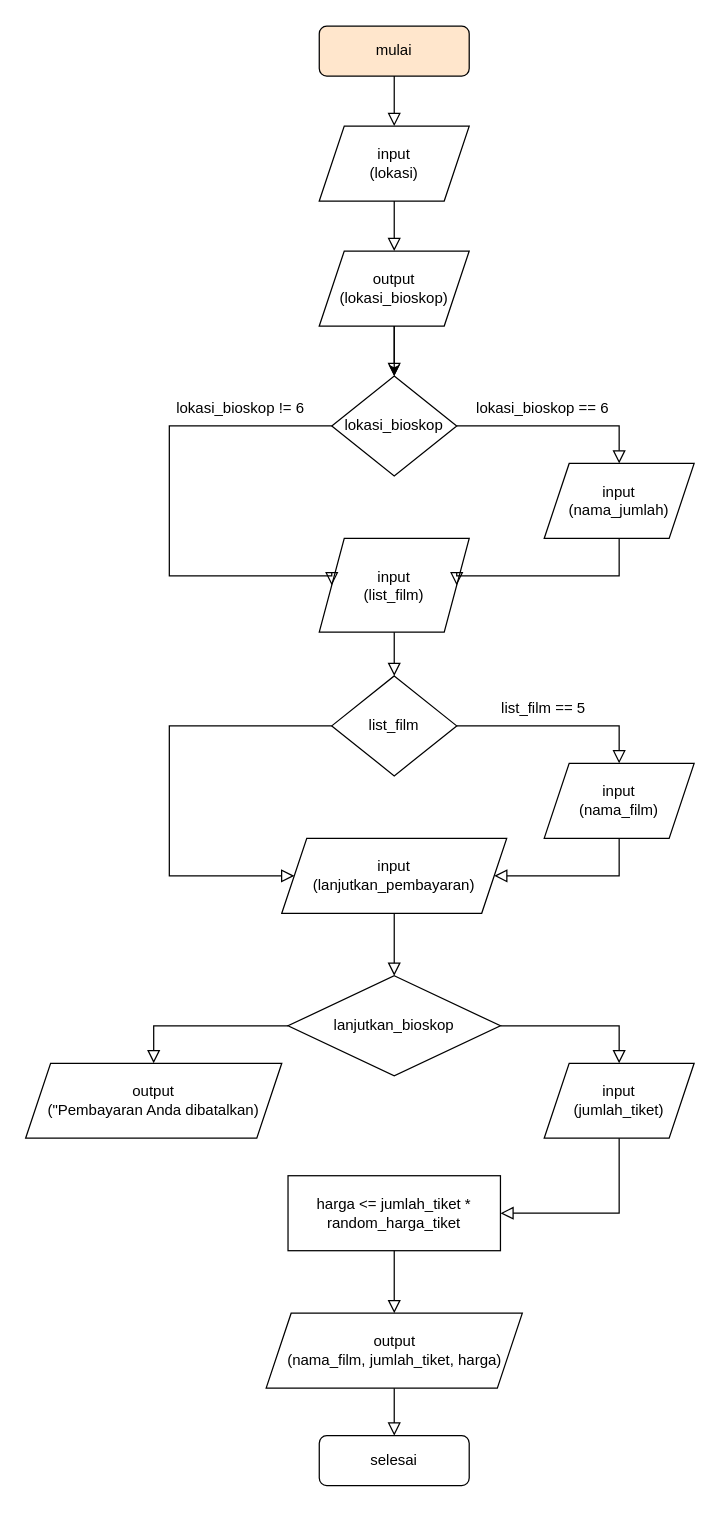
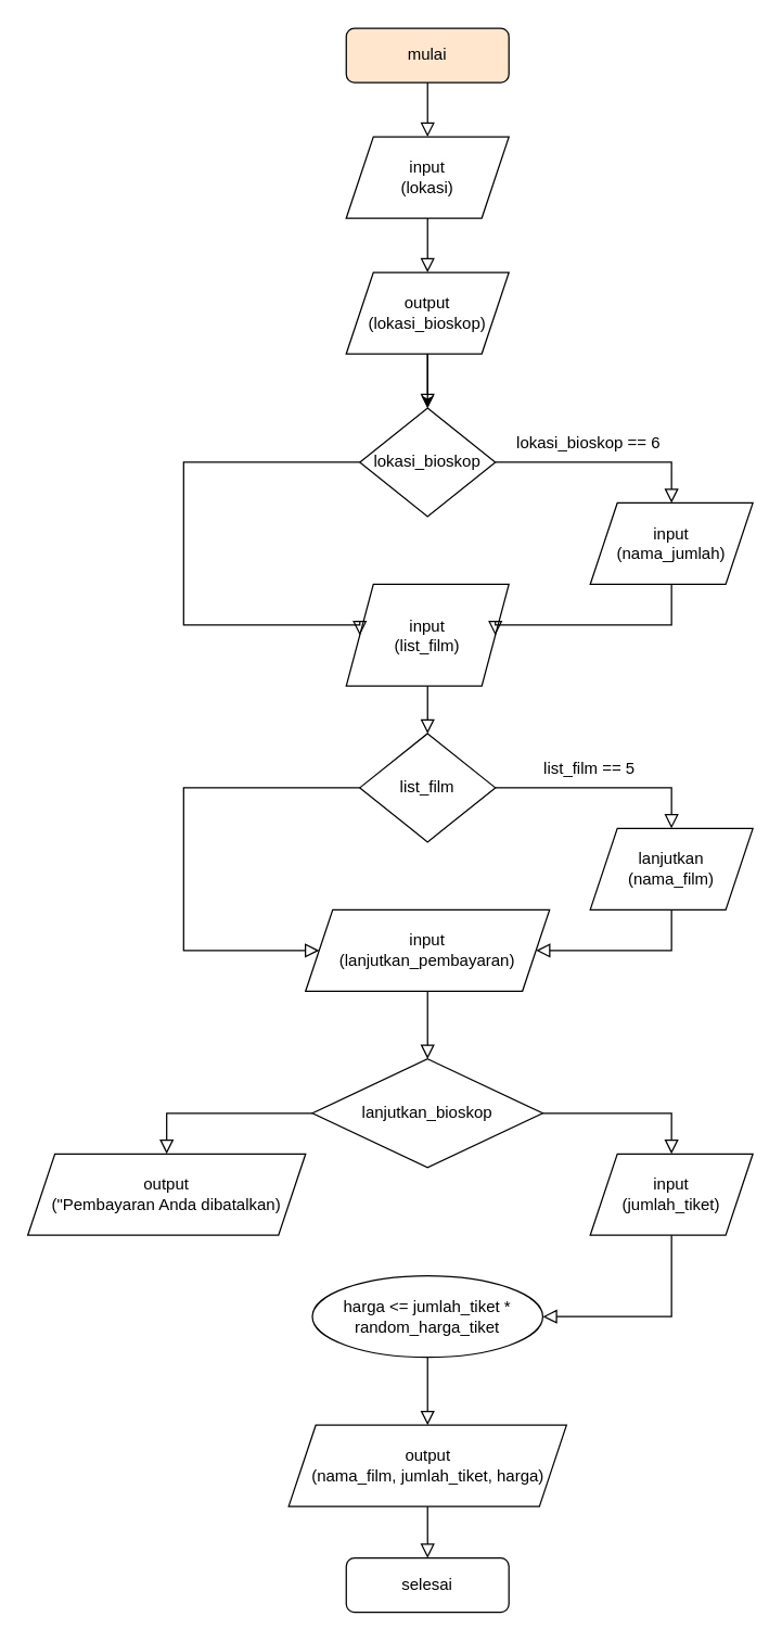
- <mxCell id="8" value="lokasi_bioskop != 6" style="text;strokeColor=none;fillColor=none;align=left;verticalAlign=middle;spacingLeft=4;spacingRight=4;overflow=hidden;points=[[0,0.5],[1,0.5]];portConstraint=eastwest;rotatable=0;" vertex="1" parent="1"><mxGeometry x="135" y="310" width="120" height="30" as="geometry" /></mxCell>
- <mxCell id="19" value="input&lt;br&gt;(nama_film)" style="shape=parallelogram;perimeter=parallelogramPerimeter;whiteSpace=wrap;html=1;fixedSize=1;" vertex="1" parent="1"><mxGeometry x="435" y="610" width="120" height="60" as="geometry" /></mxCell>
+ <mxCell id="19" value="lanjutkan&lt;br&gt;(nama_film)" style="shape=parallelogram;perimeter=parallelogramPerimeter;whiteSpace=wrap;html=1;fixedSize=1;" vertex="1" parent="1"><mxGeometry x="435" y="610" width="120" height="60" as="geometry" /></mxCell>
- <mxCell id="31" value="harga &amp;lt;= jumlah_tiket * random_harga_tiket" style="rounded=0;whiteSpace=wrap;html=1;" vertex="1" parent="1"><mxGeometry x="230" y="940" width="170" height="60" as="geometry" /></mxCell>
+ <mxCell id="31" value="harga &amp;lt;= jumlah_tiket * random_harga_tiket" style="ellipse;whiteSpace=wrap;html=1;" vertex="1" parent="1"><mxGeometry x="230" y="940" width="170" height="60" as="geometry" /></mxCell>
